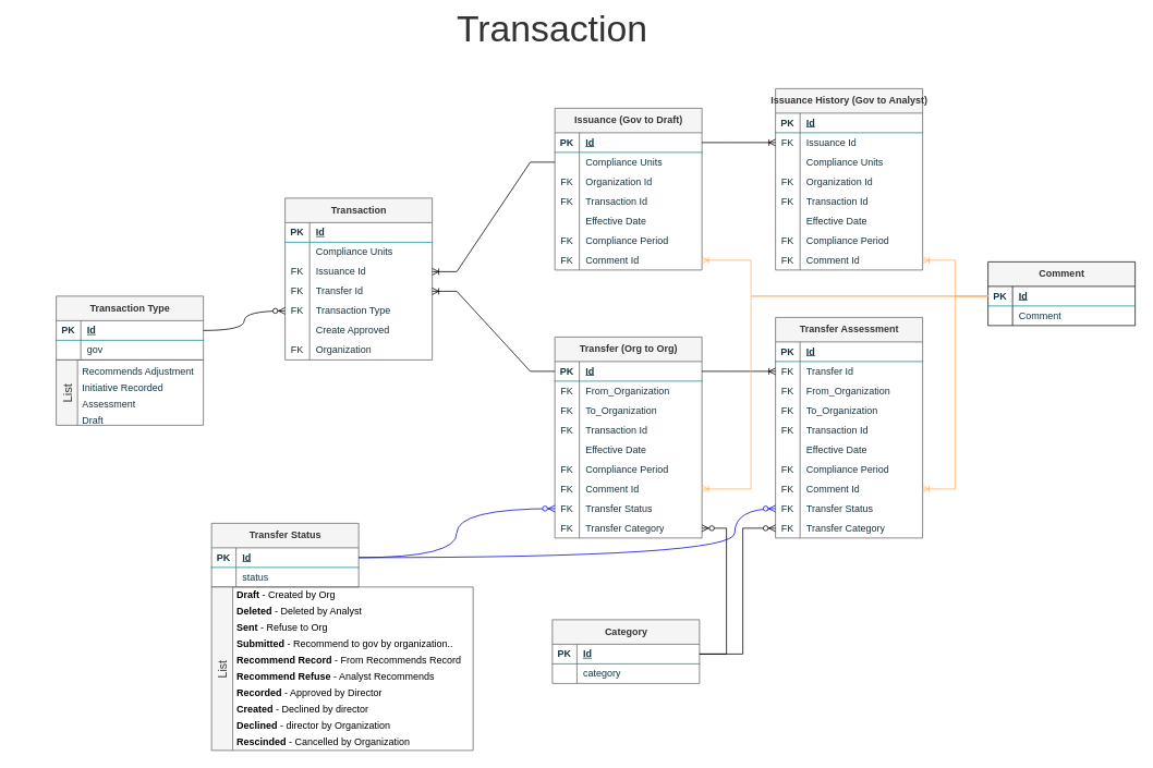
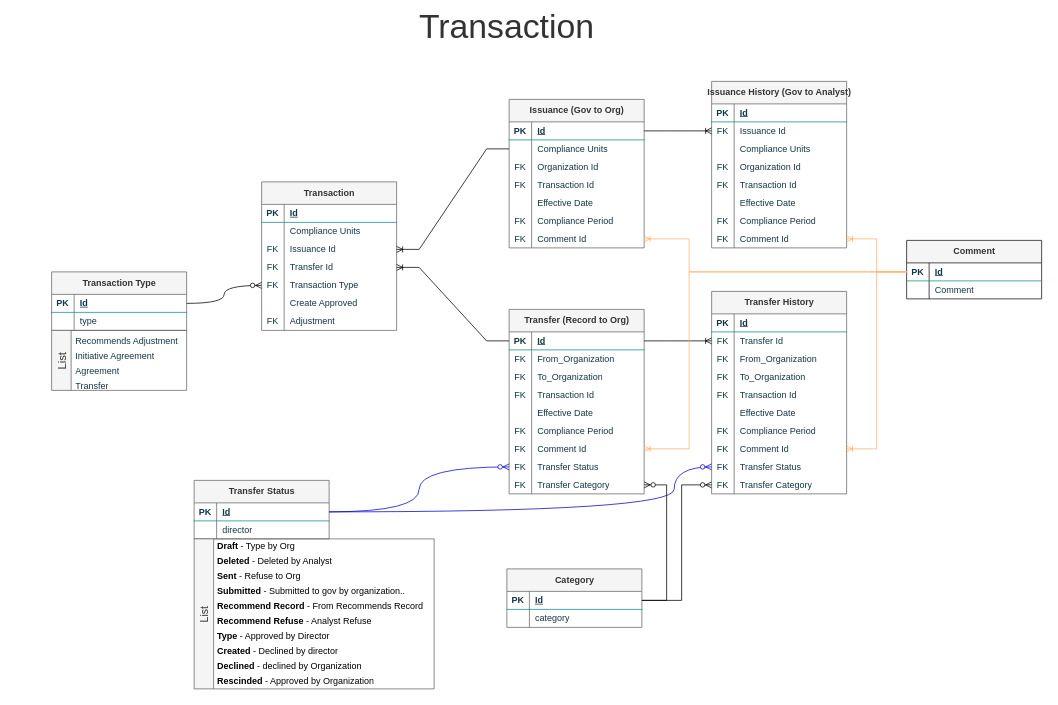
- <mxCell id="24" value="Issuance (Gov to Draft)" style="shape=table;startSize=30;container=1;collapsible=1;childLayout=tableLayout;fixedRows=1;rowLines=0;fontStyle=1;align=center;resizeLast=1;html=1;strokeColor=#666666;fontColor=#333333;fillColor=#f5f5f5;spacing=2;" parent="1" vertex="1"><mxGeometry x="678" y="132" width="180" height="198" as="geometry" /></mxCell>
+ <mxCell id="24" value="Issuance (Gov to Org)" style="shape=table;startSize=30;container=1;collapsible=1;childLayout=tableLayout;fixedRows=1;rowLines=0;fontStyle=1;align=center;resizeLast=1;html=1;strokeColor=#666666;fontColor=#333333;fillColor=#f5f5f5;spacing=2;" parent="1" vertex="1"><mxGeometry x="678" y="132" width="180" height="198" as="geometry" /></mxCell>
- <mxCell id="74" value="Transfer Assessment" style="shape=table;startSize=30;container=1;collapsible=1;childLayout=tableLayout;fixedRows=1;rowLines=0;fontStyle=1;align=center;resizeLast=1;html=1;strokeColor=#666666;fontColor=#333333;fillColor=#f5f5f5;spacing=2;" parent="1" vertex="1"><mxGeometry x="948" y="388" width="180" height="270" as="geometry" /></mxCell>
+ <mxCell id="74" value="Transfer History" style="shape=table;startSize=30;container=1;collapsible=1;childLayout=tableLayout;fixedRows=1;rowLines=0;fontStyle=1;align=center;resizeLast=1;html=1;strokeColor=#666666;fontColor=#333333;fillColor=#f5f5f5;spacing=2;" parent="1" vertex="1"><mxGeometry x="948" y="388" width="180" height="270" as="geometry" /></mxCell>
- <mxCell id="144" value="gov" style="shape=partialRectangle;connectable=0;fillColor=none;top=0;left=0;bottom=0;right=0;align=left;spacingLeft=6;overflow=hidden;whiteSpace=wrap;html=1;strokeColor=#0F8B8D;fontColor=#143642;spacing=2;" parent="142" vertex="1"><mxGeometry x="30" width="150" height="24" as="geometry"><mxRectangle width="150" height="24" as="alternateBounds" /></mxGeometry></mxCell>
+ <mxCell id="144" value="type" style="shape=partialRectangle;connectable=0;fillColor=none;top=0;left=0;bottom=0;right=0;align=left;spacingLeft=6;overflow=hidden;whiteSpace=wrap;html=1;strokeColor=#0F8B8D;fontColor=#143642;spacing=2;" parent="142" vertex="1"><mxGeometry x="30" width="150" height="24" as="geometry"><mxRectangle width="150" height="24" as="alternateBounds" /></mxGeometry></mxCell>
- <mxCell id="23" value="Organization" style="shape=partialRectangle;connectable=0;fillColor=none;top=0;left=0;bottom=0;right=0;align=left;spacingLeft=6;overflow=hidden;whiteSpace=wrap;html=1;strokeColor=#0F8B8D;fontColor=#143642;spacing=2;" parent="21" vertex="1"><mxGeometry x="30" width="150" height="24" as="geometry"><mxRectangle width="150" height="24" as="alternateBounds" /></mxGeometry></mxCell>
+ <mxCell id="23" value="Adjustment" style="shape=partialRectangle;connectable=0;fillColor=none;top=0;left=0;bottom=0;right=0;align=left;spacingLeft=6;overflow=hidden;whiteSpace=wrap;html=1;strokeColor=#0F8B8D;fontColor=#143642;spacing=2;" parent="21" vertex="1"><mxGeometry x="30" width="150" height="24" as="geometry"><mxRectangle width="150" height="24" as="alternateBounds" /></mxGeometry></mxCell>
- <mxCell id="46" value="Transfer (Org to Org)" style="shape=table;startSize=30;container=1;collapsible=1;childLayout=tableLayout;fixedRows=1;rowLines=0;fontStyle=1;align=center;resizeLast=1;html=1;strokeColor=#666666;fontColor=#333333;fillColor=#f5f5f5;spacing=2;" parent="1" vertex="1"><mxGeometry x="678" y="412" width="180" height="246" as="geometry" /></mxCell>
+ <mxCell id="46" value="Transfer (Record to Org)" style="shape=table;startSize=30;container=1;collapsible=1;childLayout=tableLayout;fixedRows=1;rowLines=0;fontStyle=1;align=center;resizeLast=1;html=1;strokeColor=#666666;fontColor=#333333;fillColor=#f5f5f5;spacing=2;" parent="1" vertex="1"><mxGeometry x="678" y="412" width="180" height="246" as="geometry" /></mxCell>
- <mxCell id="147" value="Initiative Recorded" style="text;strokeColor=none;fillColor=none;spacingLeft=4;spacingRight=4;overflow=hidden;rotatable=0;points=[[0,0.5],[1,0.5]];portConstraint=eastwest;fontSize=12;whiteSpace=wrap;html=1;fontColor=#143642;spacing=2;" parent="145" vertex="1"><mxGeometry x="26" y="20" width="154" height="20" as="geometry" /></mxCell>
+ <mxCell id="147" value="Initiative Agreement" style="text;strokeColor=none;fillColor=none;spacingLeft=4;spacingRight=4;overflow=hidden;rotatable=0;points=[[0,0.5],[1,0.5]];portConstraint=eastwest;fontSize=12;whiteSpace=wrap;html=1;fontColor=#143642;spacing=2;" parent="145" vertex="1"><mxGeometry x="26" y="20" width="154" height="20" as="geometry" /></mxCell>
- <mxCell id="148" value="Assessment" style="text;strokeColor=none;fillColor=none;spacingLeft=4;spacingRight=4;overflow=hidden;rotatable=0;points=[[0,0.5],[1,0.5]];portConstraint=eastwest;fontSize=12;whiteSpace=wrap;html=1;fontColor=#143642;spacing=2;" parent="145" vertex="1"><mxGeometry x="26" y="40" width="154" height="20" as="geometry" /></mxCell>
+ <mxCell id="148" value="Agreement" style="text;strokeColor=none;fillColor=none;spacingLeft=4;spacingRight=4;overflow=hidden;rotatable=0;points=[[0,0.5],[1,0.5]];portConstraint=eastwest;fontSize=12;whiteSpace=wrap;html=1;fontColor=#143642;spacing=2;" parent="145" vertex="1"><mxGeometry x="26" y="40" width="154" height="20" as="geometry" /></mxCell>
- <mxCell id="149" value="Draft" style="text;strokeColor=none;fillColor=none;spacingLeft=4;spacingRight=4;overflow=hidden;rotatable=0;points=[[0,0.5],[1,0.5]];portConstraint=eastwest;fontSize=12;whiteSpace=wrap;html=1;fontColor=#143642;spacing=2;" parent="145" vertex="1"><mxGeometry x="26" y="60" width="154" height="20" as="geometry" /></mxCell>
+ <mxCell id="149" value="Transfer" style="text;strokeColor=none;fillColor=none;spacingLeft=4;spacingRight=4;overflow=hidden;rotatable=0;points=[[0,0.5],[1,0.5]];portConstraint=eastwest;fontSize=12;whiteSpace=wrap;html=1;fontColor=#143642;spacing=2;" parent="145" vertex="1"><mxGeometry x="26" y="60" width="154" height="20" as="geometry" /></mxCell>
- <mxCell id="157" value="status" style="shape=partialRectangle;connectable=0;fillColor=none;top=0;left=0;bottom=0;right=0;align=left;spacingLeft=6;overflow=hidden;whiteSpace=wrap;html=1;strokeColor=#0F8B8D;fontColor=#143642;spacing=2;" parent="155" vertex="1"><mxGeometry x="30" width="150" height="24" as="geometry"><mxRectangle width="150" height="24" as="alternateBounds" /></mxGeometry></mxCell>
+ <mxCell id="157" value="director" style="shape=partialRectangle;connectable=0;fillColor=none;top=0;left=0;bottom=0;right=0;align=left;spacingLeft=6;overflow=hidden;whiteSpace=wrap;html=1;strokeColor=#0F8B8D;fontColor=#143642;spacing=2;" parent="155" vertex="1"><mxGeometry x="30" width="150" height="24" as="geometry"><mxRectangle width="150" height="24" as="alternateBounds" /></mxGeometry></mxCell>
- <mxCell id="159" value="&lt;b&gt;Draft &lt;/b&gt;- Created by Org" style="text;strokeColor=none;fillColor=none;spacingLeft=3;spacingRight=0;overflow=hidden;rotatable=0;points=[[0,0.5],[1,0.5]];portConstraint=eastwest;whiteSpace=wrap;html=1;verticalAlign=middle;textDirection=ltr;align=left;spacing=2;labelBorderColor=none;labelBackgroundColor=none;" parent="158" vertex="1"><mxGeometry x="26" width="294" height="20" as="geometry" /></mxCell>
+ <mxCell id="159" value="&lt;b&gt;Draft &lt;/b&gt;- Type by Org" style="text;strokeColor=none;fillColor=none;spacingLeft=3;spacingRight=0;overflow=hidden;rotatable=0;points=[[0,0.5],[1,0.5]];portConstraint=eastwest;whiteSpace=wrap;html=1;verticalAlign=middle;textDirection=ltr;align=left;spacing=2;labelBorderColor=none;labelBackgroundColor=none;" parent="158" vertex="1"><mxGeometry x="26" width="294" height="20" as="geometry" /></mxCell>
- <mxCell id="162" value="&lt;b&gt;Submitted&lt;/b&gt; - Recommend to gov by organization.." style="text;strokeColor=none;fillColor=none;spacingLeft=3;spacingRight=0;overflow=hidden;rotatable=0;points=[[0,0.5],[1,0.5]];portConstraint=eastwest;whiteSpace=wrap;html=1;verticalAlign=middle;textDirection=ltr;align=left;spacing=2;labelBorderColor=none;labelBackgroundColor=none;" parent="158" vertex="1"><mxGeometry x="26" y="60" width="294" height="20" as="geometry" /></mxCell>
+ <mxCell id="162" value="&lt;b&gt;Submitted&lt;/b&gt; - Submitted to gov by organization.." style="text;strokeColor=none;fillColor=none;spacingLeft=3;spacingRight=0;overflow=hidden;rotatable=0;points=[[0,0.5],[1,0.5]];portConstraint=eastwest;whiteSpace=wrap;html=1;verticalAlign=middle;textDirection=ltr;align=left;spacing=2;labelBorderColor=none;labelBackgroundColor=none;" parent="158" vertex="1"><mxGeometry x="26" y="60" width="294" height="20" as="geometry" /></mxCell>
- <mxCell id="164" value="&lt;b&gt;Recommend Refuse &lt;/b&gt;- Analyst Recommends" style="text;strokeColor=none;fillColor=none;spacingLeft=3;spacingRight=0;overflow=hidden;rotatable=0;points=[[0,0.5],[1,0.5]];portConstraint=eastwest;whiteSpace=wrap;html=1;verticalAlign=middle;textDirection=ltr;align=left;spacing=2;labelBorderColor=none;labelBackgroundColor=none;" parent="158" vertex="1"><mxGeometry x="26" y="100" width="294" height="20" as="geometry" /></mxCell>
+ <mxCell id="164" value="&lt;b&gt;Recommend Refuse &lt;/b&gt;- Analyst Refuse" style="text;strokeColor=none;fillColor=none;spacingLeft=3;spacingRight=0;overflow=hidden;rotatable=0;points=[[0,0.5],[1,0.5]];portConstraint=eastwest;whiteSpace=wrap;html=1;verticalAlign=middle;textDirection=ltr;align=left;spacing=2;labelBorderColor=none;labelBackgroundColor=none;" parent="158" vertex="1"><mxGeometry x="26" y="100" width="294" height="20" as="geometry" /></mxCell>
- <mxCell id="165" value="&lt;b&gt;Recorded &lt;/b&gt;- Approved by Director" style="text;strokeColor=none;fillColor=none;spacingLeft=3;spacingRight=0;overflow=hidden;rotatable=0;points=[[0,0.5],[1,0.5]];portConstraint=eastwest;whiteSpace=wrap;html=1;verticalAlign=middle;textDirection=ltr;align=left;spacing=2;labelBorderColor=none;labelBackgroundColor=none;" parent="158" vertex="1"><mxGeometry x="26" y="120" width="294" height="20" as="geometry" /></mxCell>
+ <mxCell id="165" value="&lt;b&gt;Type &lt;/b&gt;- Approved by Director" style="text;strokeColor=none;fillColor=none;spacingLeft=3;spacingRight=0;overflow=hidden;rotatable=0;points=[[0,0.5],[1,0.5]];portConstraint=eastwest;whiteSpace=wrap;html=1;verticalAlign=middle;textDirection=ltr;align=left;spacing=2;labelBorderColor=none;labelBackgroundColor=none;" parent="158" vertex="1"><mxGeometry x="26" y="120" width="294" height="20" as="geometry" /></mxCell>
- <mxCell id="167" value="&lt;b&gt;Declined &lt;/b&gt;- director by Organization" style="text;strokeColor=none;fillColor=none;spacingLeft=3;spacingRight=0;overflow=hidden;rotatable=0;points=[[0,0.5],[1,0.5]];portConstraint=eastwest;whiteSpace=wrap;html=1;verticalAlign=middle;textDirection=ltr;align=left;spacing=2;labelBorderColor=none;labelBackgroundColor=none;" parent="158" vertex="1"><mxGeometry x="26" y="160" width="294" height="20" as="geometry" /></mxCell>
+ <mxCell id="167" value="&lt;b&gt;Declined &lt;/b&gt;- declined by Organization" style="text;strokeColor=none;fillColor=none;spacingLeft=3;spacingRight=0;overflow=hidden;rotatable=0;points=[[0,0.5],[1,0.5]];portConstraint=eastwest;whiteSpace=wrap;html=1;verticalAlign=middle;textDirection=ltr;align=left;spacing=2;labelBorderColor=none;labelBackgroundColor=none;" parent="158" vertex="1"><mxGeometry x="26" y="160" width="294" height="20" as="geometry" /></mxCell>
- <mxCell id="168" value="&lt;b&gt;Rescinded &lt;/b&gt;- Cancelled by Organization" style="text;strokeColor=none;fillColor=none;spacingLeft=3;spacingRight=0;overflow=hidden;rotatable=0;points=[[0,0.5],[1,0.5]];portConstraint=eastwest;whiteSpace=wrap;html=1;verticalAlign=middle;textDirection=ltr;align=left;spacing=2;labelBorderColor=none;labelBackgroundColor=none;" parent="158" vertex="1"><mxGeometry x="26" y="180" width="294" height="20" as="geometry" /></mxCell>
+ <mxCell id="168" value="&lt;b&gt;Rescinded &lt;/b&gt;- Approved by Organization" style="text;strokeColor=none;fillColor=none;spacingLeft=3;spacingRight=0;overflow=hidden;rotatable=0;points=[[0,0.5],[1,0.5]];portConstraint=eastwest;whiteSpace=wrap;html=1;verticalAlign=middle;textDirection=ltr;align=left;spacing=2;labelBorderColor=none;labelBackgroundColor=none;" parent="158" vertex="1"><mxGeometry x="26" y="180" width="294" height="20" as="geometry" /></mxCell>
